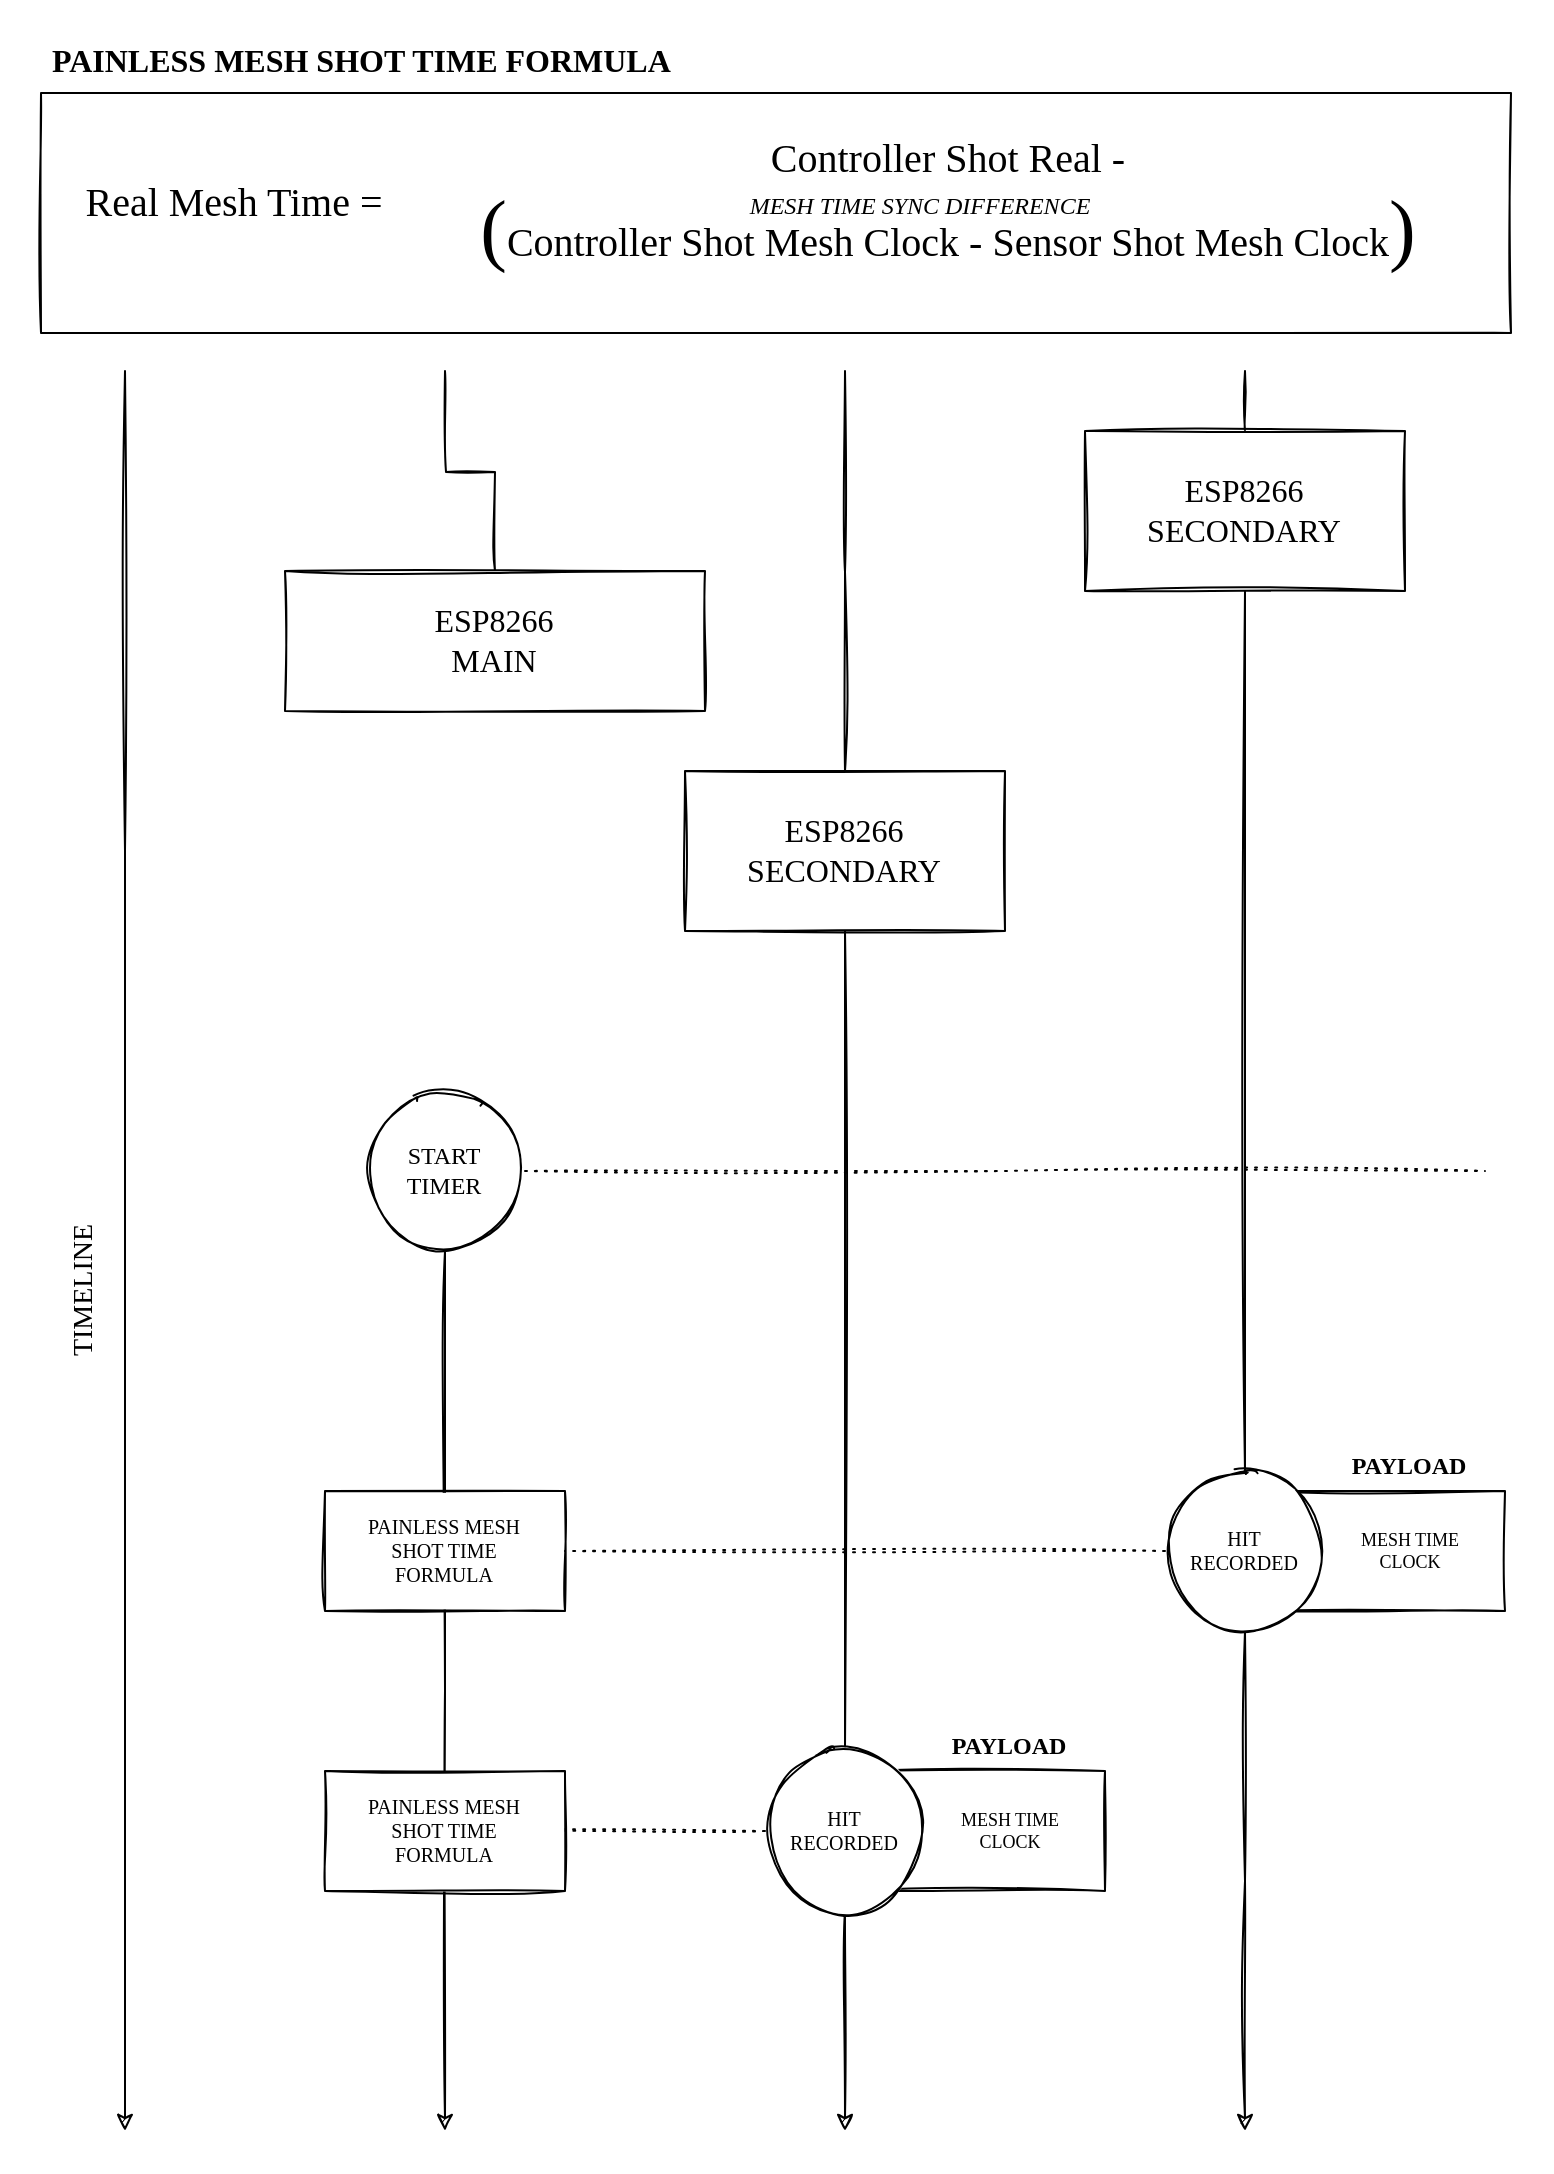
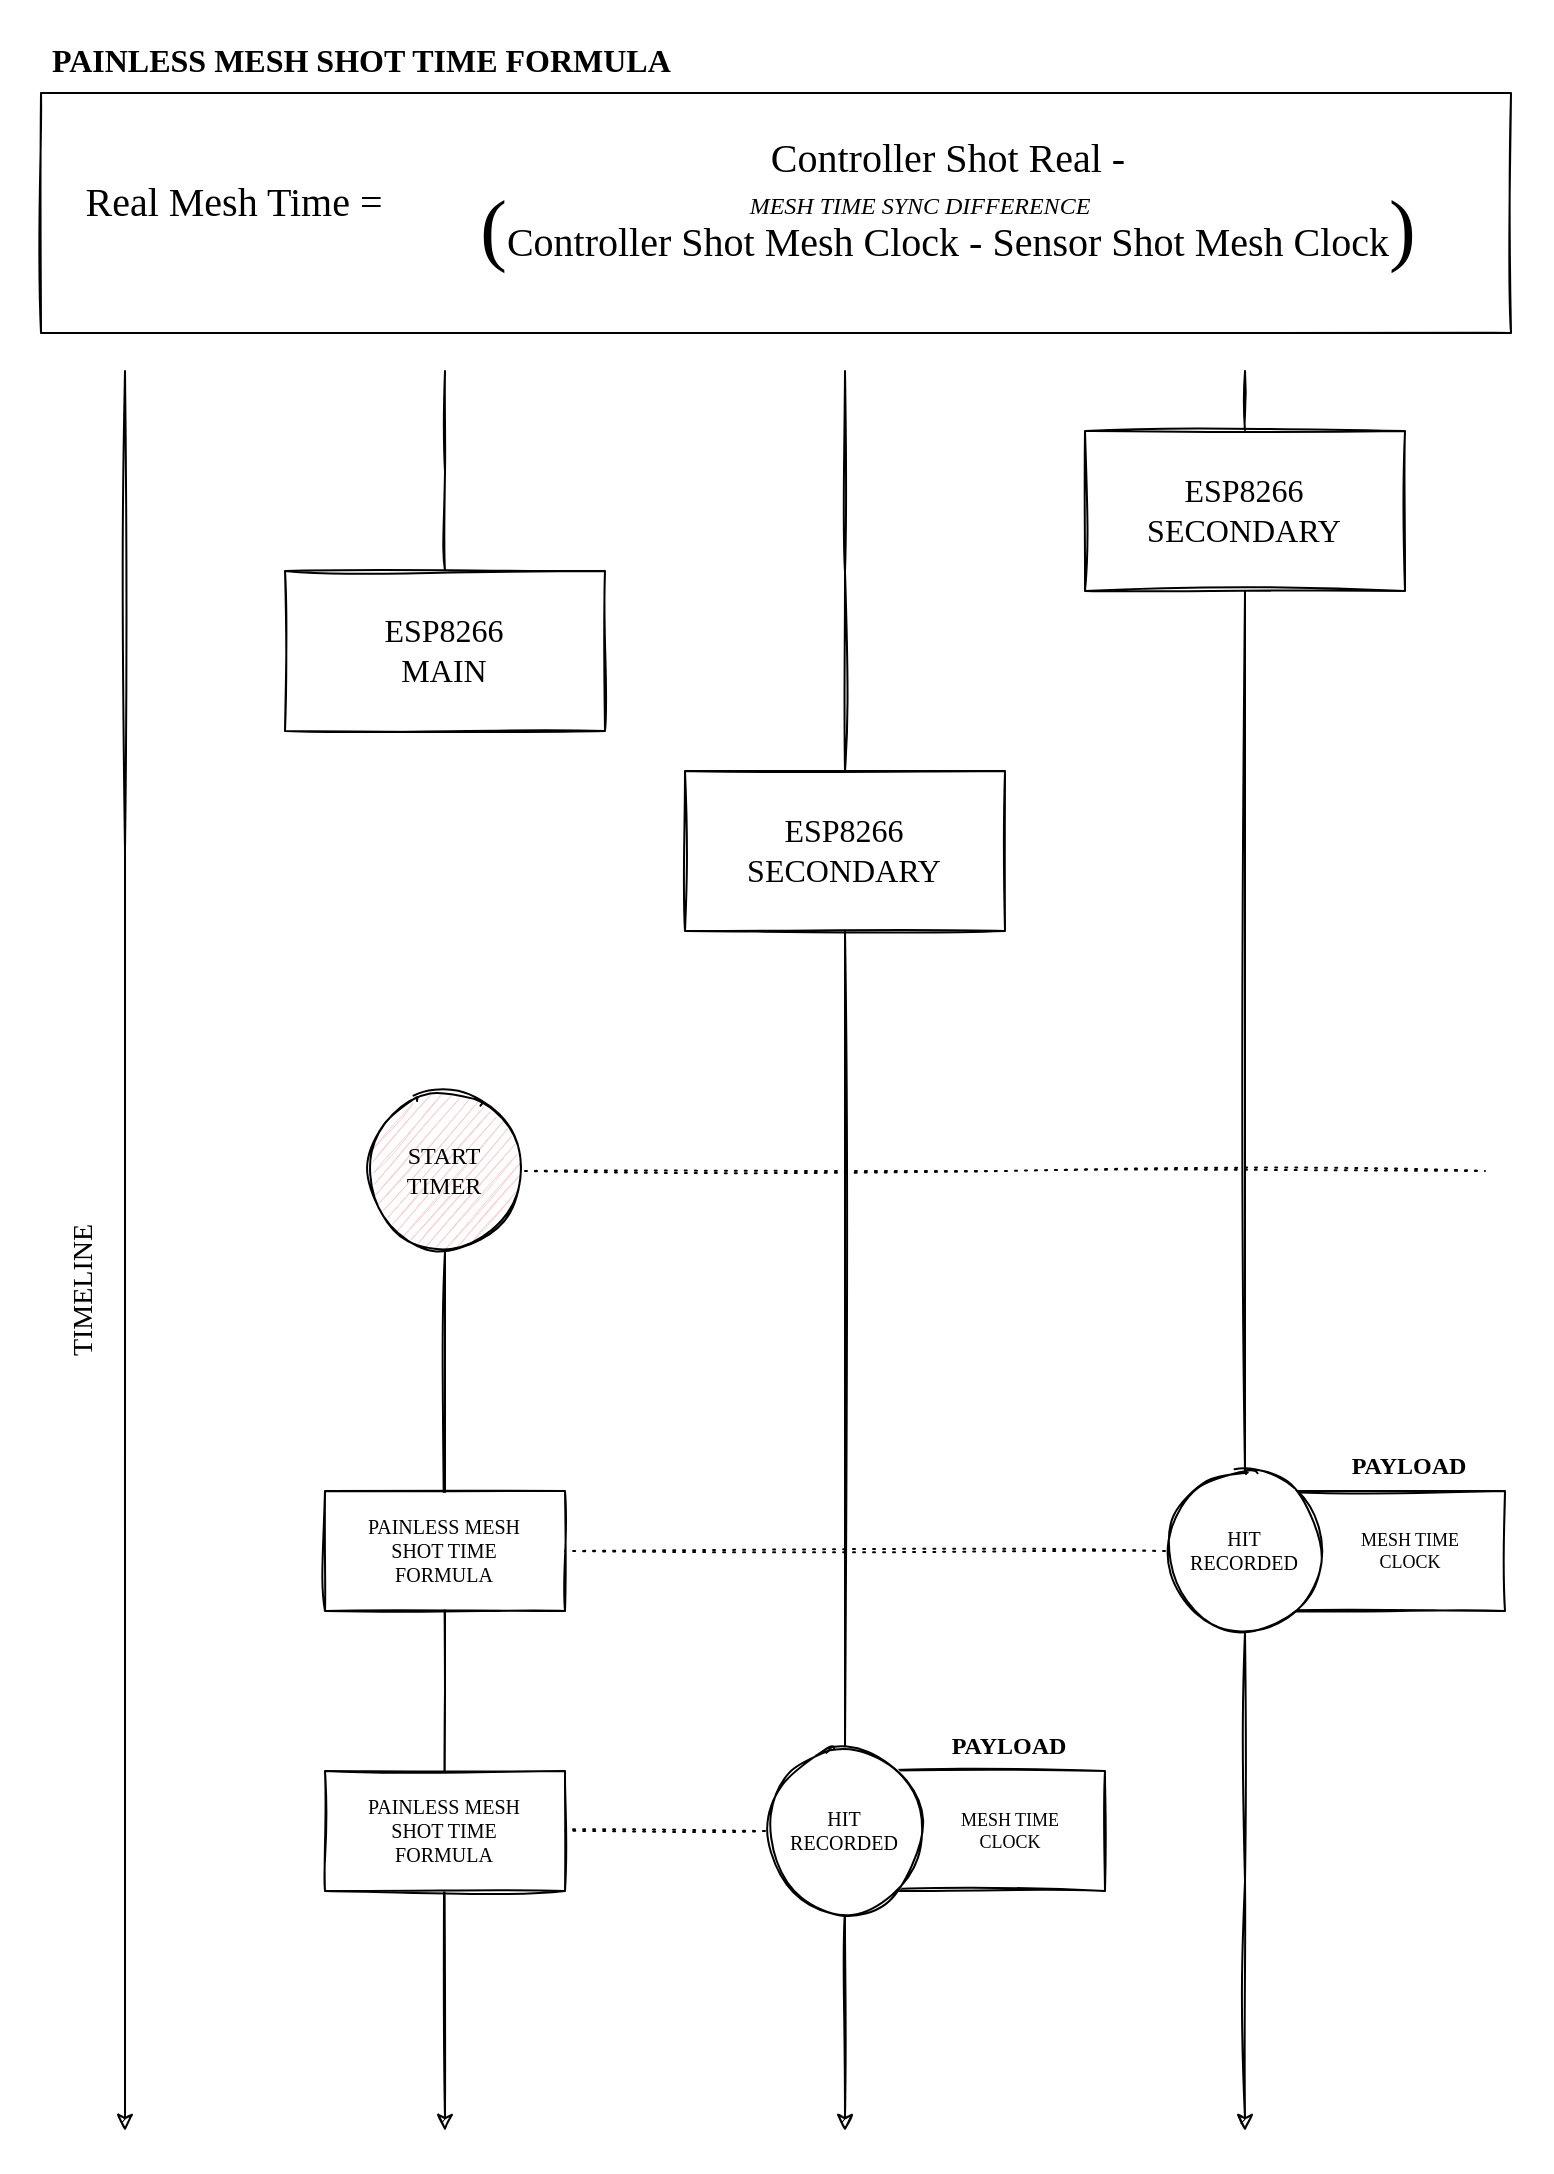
- <mxCell id="6" value="ESP8266&lt;br style=&quot;font-size: 16px;&quot;&gt;MAIN" style="rounded=0;whiteSpace=wrap;html=1;sketch=1;fontFamily=Comic Sans MS;fontSize=16;" vertex="1" parent="1"><mxGeometry x="142" y="285" width="210" height="70" as="geometry" /></mxCell>
+ <mxCell id="6" value="ESP8266&lt;br style=&quot;font-size: 16px;&quot;&gt;MAIN" style="rounded=0;whiteSpace=wrap;html=1;sketch=1;fontFamily=Comic Sans MS;fontSize=16;" vertex="1" parent="1"><mxGeometry x="142" y="285" width="160" height="80" as="geometry" /></mxCell>
- <mxCell id="15" value="START&lt;br style=&quot;font-size: 12px;&quot;&gt;TIMER" style="ellipse;whiteSpace=wrap;html=1;aspect=fixed;sketch=1;fontFamily=Comic Sans MS;fontSize=12;" vertex="1" parent="1"><mxGeometry x="182" y="545" width="80" height="80" as="geometry" /></mxCell>
+ <mxCell id="15" value="START&lt;br style=&quot;font-size: 12px;&quot;&gt;TIMER" style="ellipse;whiteSpace=wrap;html=1;aspect=fixed;sketch=1;fontFamily=Comic Sans MS;fontSize=12;fillColor=#f8cecc;" vertex="1" parent="1"><mxGeometry x="182" y="545" width="80" height="80" as="geometry" /></mxCell>
